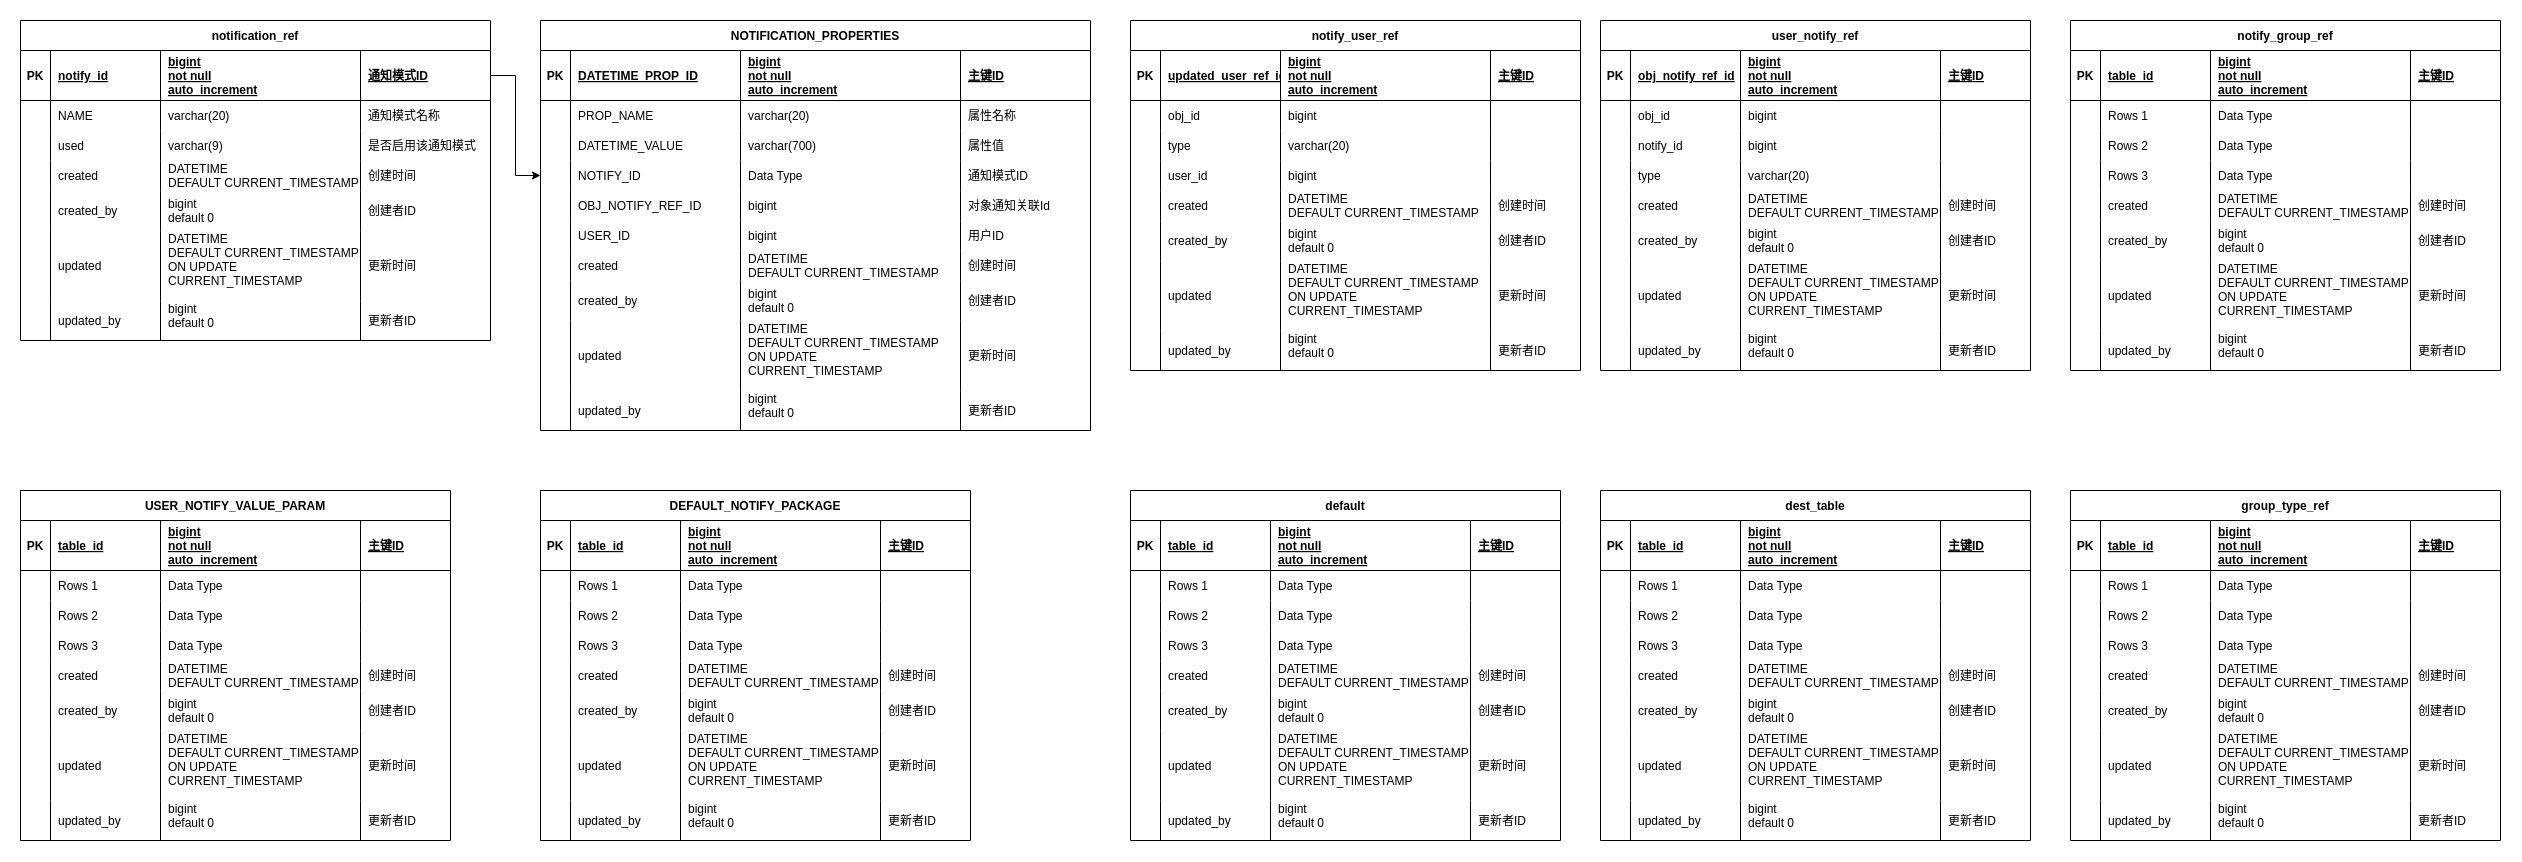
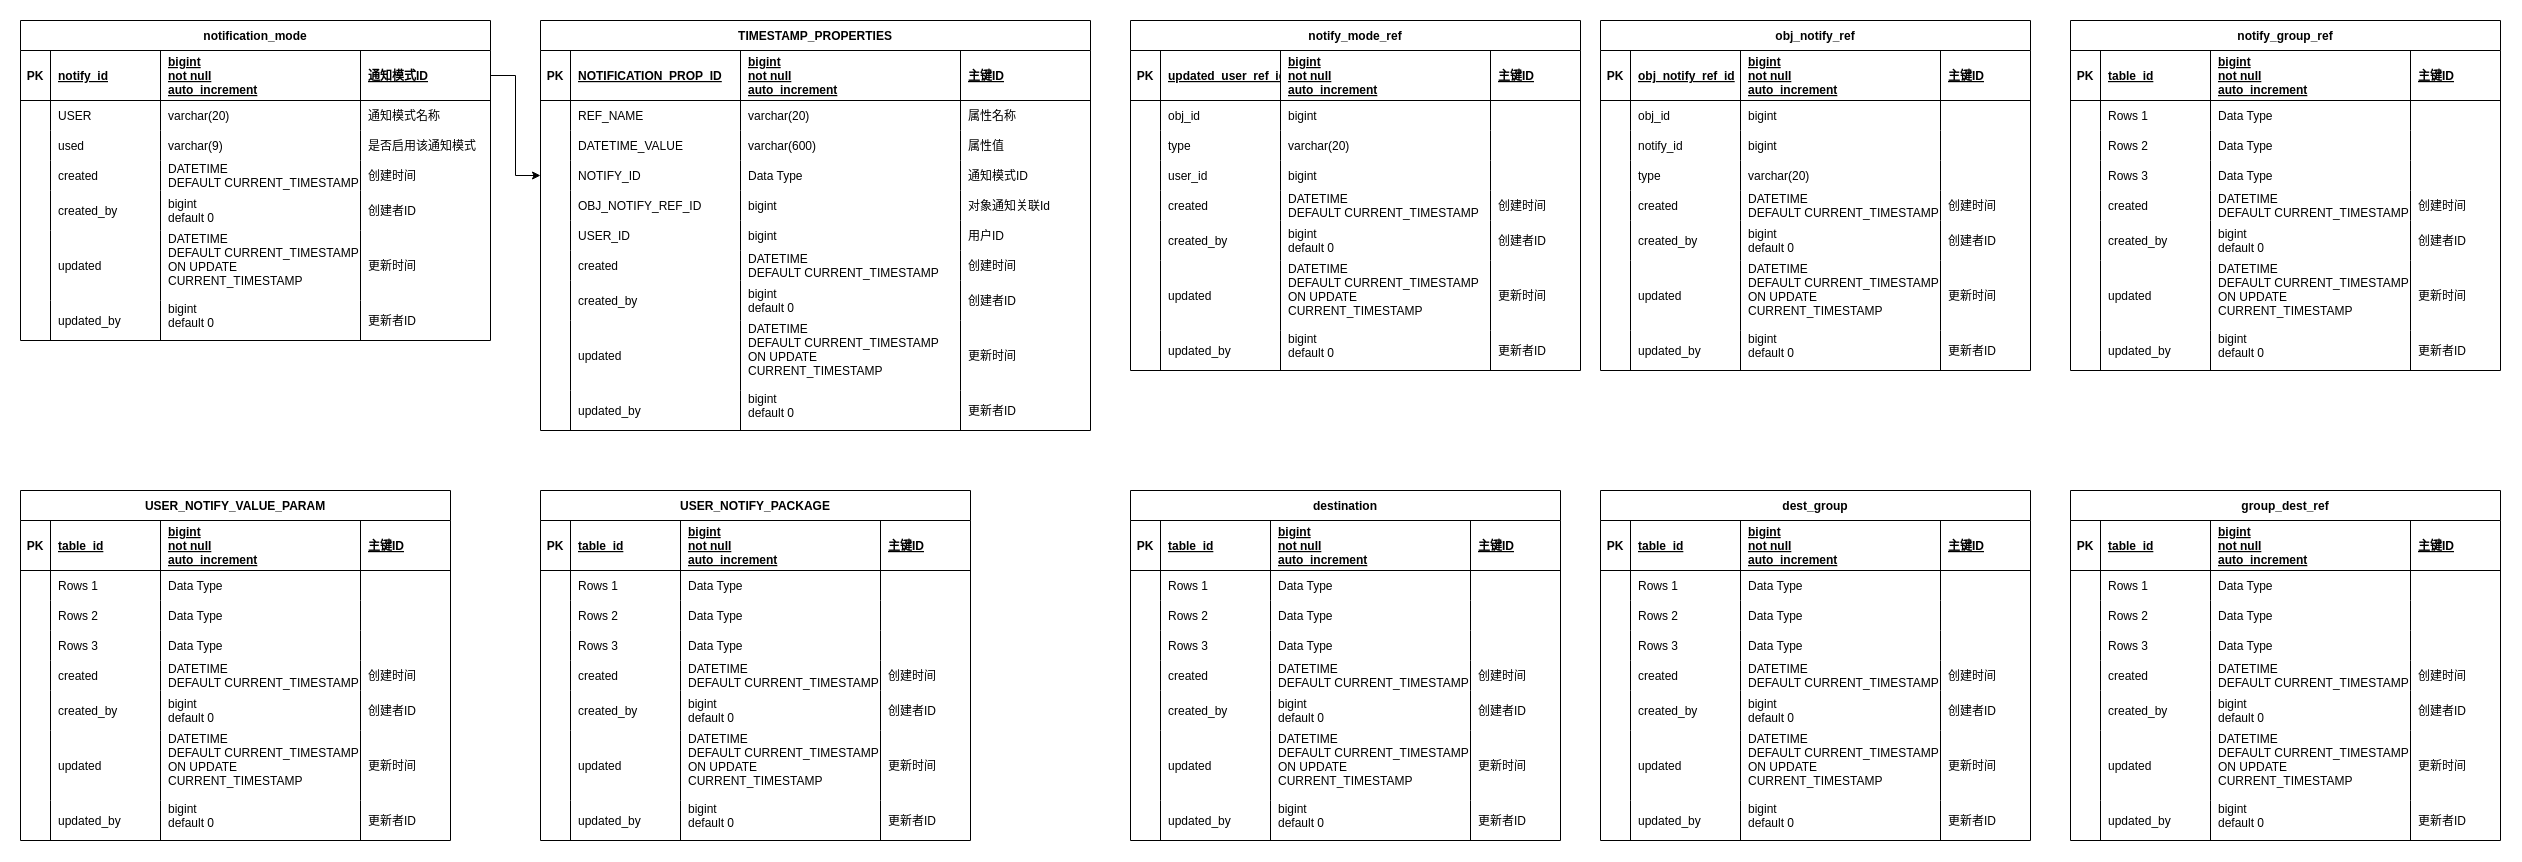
- <mxCell id="2" value="notification_ref" style="shape=table;startSize=30;container=1;collapsible=1;childLayout=tableLayout;fixedRows=1;rowLines=0;fontStyle=1;align=center;resizeLast=1;" vertex="1" parent="1"><mxGeometry x="20" y="20" width="470" height="320" as="geometry"><mxRectangle x="40" y="40" width="120" height="30" as="alternateBounds" /></mxGeometry></mxCell>
+ <mxCell id="2" value="notification_mode" style="shape=table;startSize=30;container=1;collapsible=1;childLayout=tableLayout;fixedRows=1;rowLines=0;fontStyle=1;align=center;resizeLast=1;" vertex="1" parent="1"><mxGeometry x="20" y="20" width="470" height="320" as="geometry"><mxRectangle x="40" y="40" width="120" height="30" as="alternateBounds" /></mxGeometry></mxCell>
- <mxCell id="38" value="NOTIFICATION_PROPERTIES" style="shape=table;startSize=30;container=1;collapsible=1;childLayout=tableLayout;fixedRows=1;rowLines=0;fontStyle=1;align=center;resizeLast=1;" vertex="1" parent="1"><mxGeometry x="540" y="20" width="550" height="410" as="geometry"><mxRectangle x="40" y="40" width="120" height="30" as="alternateBounds" /></mxGeometry></mxCell>
+ <mxCell id="38" value="TIMESTAMP_PROPERTIES" style="shape=table;startSize=30;container=1;collapsible=1;childLayout=tableLayout;fixedRows=1;rowLines=0;fontStyle=1;align=center;resizeLast=1;" vertex="1" parent="1"><mxGeometry x="540" y="20" width="550" height="410" as="geometry"><mxRectangle x="40" y="40" width="120" height="30" as="alternateBounds" /></mxGeometry></mxCell>
- <mxCell id="212" value="notify_user_ref" style="shape=table;startSize=30;container=1;collapsible=1;childLayout=tableLayout;fixedRows=1;rowLines=0;fontStyle=1;align=center;resizeLast=1;" vertex="1" parent="1"><mxGeometry x="1130" y="20" width="450" height="350" as="geometry"><mxRectangle x="40" y="40" width="120" height="30" as="alternateBounds" /></mxGeometry></mxCell>
+ <mxCell id="212" value="notify_mode_ref" style="shape=table;startSize=30;container=1;collapsible=1;childLayout=tableLayout;fixedRows=1;rowLines=0;fontStyle=1;align=center;resizeLast=1;" vertex="1" parent="1"><mxGeometry x="1130" y="20" width="450" height="350" as="geometry"><mxRectangle x="40" y="40" width="120" height="30" as="alternateBounds" /></mxGeometry></mxCell>
- <mxCell id="171" value="user_notify_ref" style="shape=table;startSize=30;container=1;collapsible=1;childLayout=tableLayout;fixedRows=1;rowLines=0;fontStyle=1;align=center;resizeLast=1;" vertex="1" parent="1"><mxGeometry x="1600" y="20" width="430" height="350" as="geometry"><mxRectangle x="40" y="40" width="120" height="30" as="alternateBounds" /></mxGeometry></mxCell>
+ <mxCell id="171" value="obj_notify_ref" style="shape=table;startSize=30;container=1;collapsible=1;childLayout=tableLayout;fixedRows=1;rowLines=0;fontStyle=1;align=center;resizeLast=1;" vertex="1" parent="1"><mxGeometry x="1600" y="20" width="430" height="350" as="geometry"><mxRectangle x="40" y="40" width="120" height="30" as="alternateBounds" /></mxGeometry></mxCell>
- <mxCell id="41" value="DATETIME_PROP_ID" style="shape=partialRectangle;connectable=0;fillColor=none;top=0;left=0;bottom=0;right=0;align=left;spacingLeft=6;fontStyle=5;overflow=hidden;" vertex="1" parent="39"><mxGeometry x="30" width="170" height="50" as="geometry"><mxRectangle width="170" height="50" as="alternateBounds" /></mxGeometry></mxCell>
+ <mxCell id="41" value="NOTIFICATION_PROP_ID" style="shape=partialRectangle;connectable=0;fillColor=none;top=0;left=0;bottom=0;right=0;align=left;spacingLeft=6;fontStyle=5;overflow=hidden;" vertex="1" parent="39"><mxGeometry x="30" width="170" height="50" as="geometry"><mxRectangle width="170" height="50" as="alternateBounds" /></mxGeometry></mxCell>
- <mxCell id="10" value="NAME" style="shape=partialRectangle;connectable=0;fillColor=none;top=0;left=0;bottom=0;right=0;align=left;spacingLeft=6;overflow=hidden;" vertex="1" parent="8"><mxGeometry x="30" width="110" height="30" as="geometry"><mxRectangle width="110" height="30" as="alternateBounds" /></mxGeometry></mxCell>
+ <mxCell id="10" value="USER" style="shape=partialRectangle;connectable=0;fillColor=none;top=0;left=0;bottom=0;right=0;align=left;spacingLeft=6;overflow=hidden;" vertex="1" parent="8"><mxGeometry x="30" width="110" height="30" as="geometry"><mxRectangle width="110" height="30" as="alternateBounds" /></mxGeometry></mxCell>
- <mxCell id="46" value="PROP_NAME" style="shape=partialRectangle;connectable=0;fillColor=none;top=0;left=0;bottom=0;right=0;align=left;spacingLeft=6;overflow=hidden;" vertex="1" parent="44"><mxGeometry x="30" width="170" height="30" as="geometry"><mxRectangle width="170" height="30" as="alternateBounds" /></mxGeometry></mxCell>
+ <mxCell id="46" value="REF_NAME" style="shape=partialRectangle;connectable=0;fillColor=none;top=0;left=0;bottom=0;right=0;align=left;spacingLeft=6;overflow=hidden;" vertex="1" parent="44"><mxGeometry x="30" width="170" height="30" as="geometry"><mxRectangle width="170" height="30" as="alternateBounds" /></mxGeometry></mxCell>
- <mxCell id="52" value="varchar(700)" style="shape=partialRectangle;connectable=0;fillColor=none;top=0;left=0;bottom=0;right=0;align=left;spacingLeft=6;overflow=hidden;" vertex="1" parent="49"><mxGeometry x="200" width="220" height="30" as="geometry"><mxRectangle width="220" height="30" as="alternateBounds" /></mxGeometry></mxCell>
+ <mxCell id="52" value="varchar(600)" style="shape=partialRectangle;connectable=0;fillColor=none;top=0;left=0;bottom=0;right=0;align=left;spacingLeft=6;overflow=hidden;" vertex="1" parent="49"><mxGeometry x="200" width="220" height="30" as="geometry"><mxRectangle width="220" height="30" as="alternateBounds" /></mxGeometry></mxCell>
- <mxCell id="130" value="DEFAULT_NOTIFY_PACKAGE" style="shape=table;startSize=30;container=1;collapsible=1;childLayout=tableLayout;fixedRows=1;rowLines=0;fontStyle=1;align=center;resizeLast=1;" vertex="1" parent="1"><mxGeometry x="540" y="490" width="430" height="350" as="geometry"><mxRectangle x="40" y="40" width="120" height="30" as="alternateBounds" /></mxGeometry></mxCell>
+ <mxCell id="130" value="USER_NOTIFY_PACKAGE" style="shape=table;startSize=30;container=1;collapsible=1;childLayout=tableLayout;fixedRows=1;rowLines=0;fontStyle=1;align=center;resizeLast=1;" vertex="1" parent="1"><mxGeometry x="540" y="490" width="430" height="350" as="geometry"><mxRectangle x="40" y="40" width="120" height="30" as="alternateBounds" /></mxGeometry></mxCell>
- <mxCell id="376" value="default" style="shape=table;startSize=30;container=1;collapsible=1;childLayout=tableLayout;fixedRows=1;rowLines=0;fontStyle=1;align=center;resizeLast=1;" vertex="1" parent="1"><mxGeometry x="1130" y="490" width="430" height="350" as="geometry"><mxRectangle x="40" y="40" width="120" height="30" as="alternateBounds" /></mxGeometry></mxCell>
+ <mxCell id="376" value="destination" style="shape=table;startSize=30;container=1;collapsible=1;childLayout=tableLayout;fixedRows=1;rowLines=0;fontStyle=1;align=center;resizeLast=1;" vertex="1" parent="1"><mxGeometry x="1130" y="490" width="430" height="350" as="geometry"><mxRectangle x="40" y="40" width="120" height="30" as="alternateBounds" /></mxGeometry></mxCell>
- <mxCell id="335" value="dest_table" style="shape=table;startSize=30;container=1;collapsible=1;childLayout=tableLayout;fixedRows=1;rowLines=0;fontStyle=1;align=center;resizeLast=1;" vertex="1" parent="1"><mxGeometry x="1600" y="490" width="430" height="350" as="geometry"><mxRectangle x="40" y="40" width="120" height="30" as="alternateBounds" /></mxGeometry></mxCell>
+ <mxCell id="335" value="dest_group" style="shape=table;startSize=30;container=1;collapsible=1;childLayout=tableLayout;fixedRows=1;rowLines=0;fontStyle=1;align=center;resizeLast=1;" vertex="1" parent="1"><mxGeometry x="1600" y="490" width="430" height="350" as="geometry"><mxRectangle x="40" y="40" width="120" height="30" as="alternateBounds" /></mxGeometry></mxCell>
- <mxCell id="294" value="group_type_ref" style="shape=table;startSize=30;container=1;collapsible=1;childLayout=tableLayout;fixedRows=1;rowLines=0;fontStyle=1;align=center;resizeLast=1;" vertex="1" parent="1"><mxGeometry x="2070" y="490" width="430" height="350" as="geometry"><mxRectangle x="40" y="40" width="120" height="30" as="alternateBounds" /></mxGeometry></mxCell>
+ <mxCell id="294" value="group_dest_ref" style="shape=table;startSize=30;container=1;collapsible=1;childLayout=tableLayout;fixedRows=1;rowLines=0;fontStyle=1;align=center;resizeLast=1;" vertex="1" parent="1"><mxGeometry x="2070" y="490" width="430" height="350" as="geometry"><mxRectangle x="40" y="40" width="120" height="30" as="alternateBounds" /></mxGeometry></mxCell>
